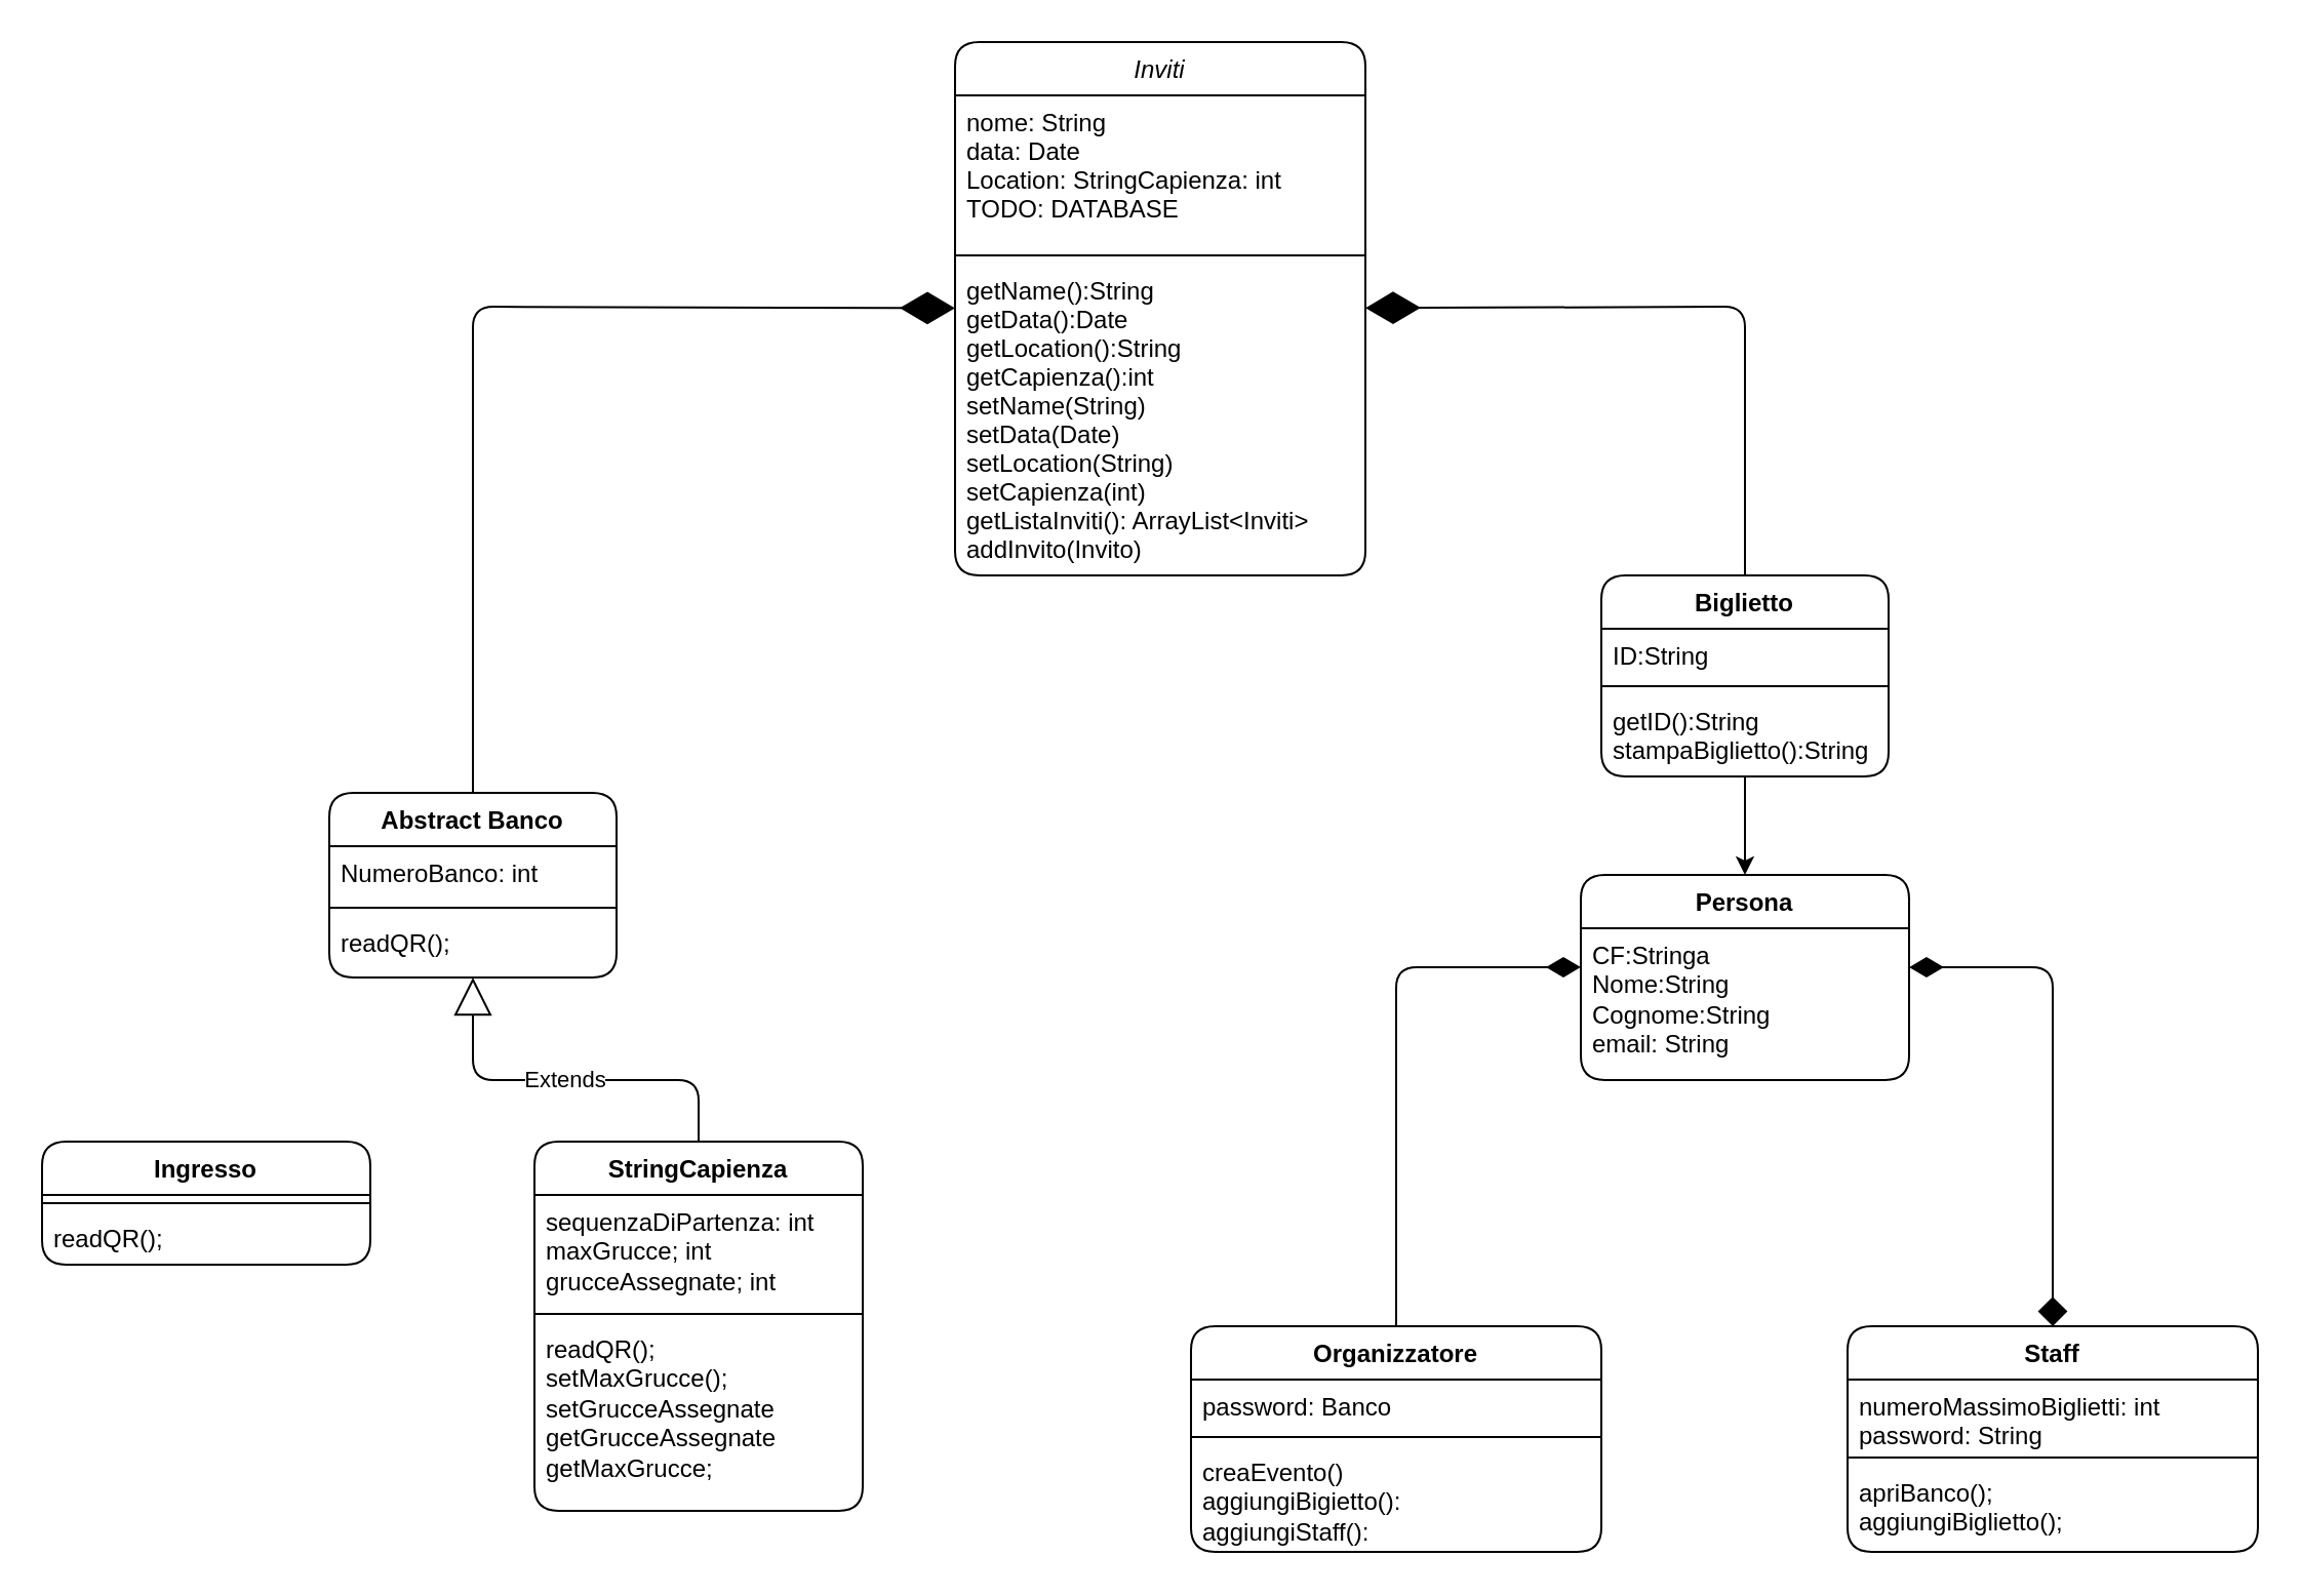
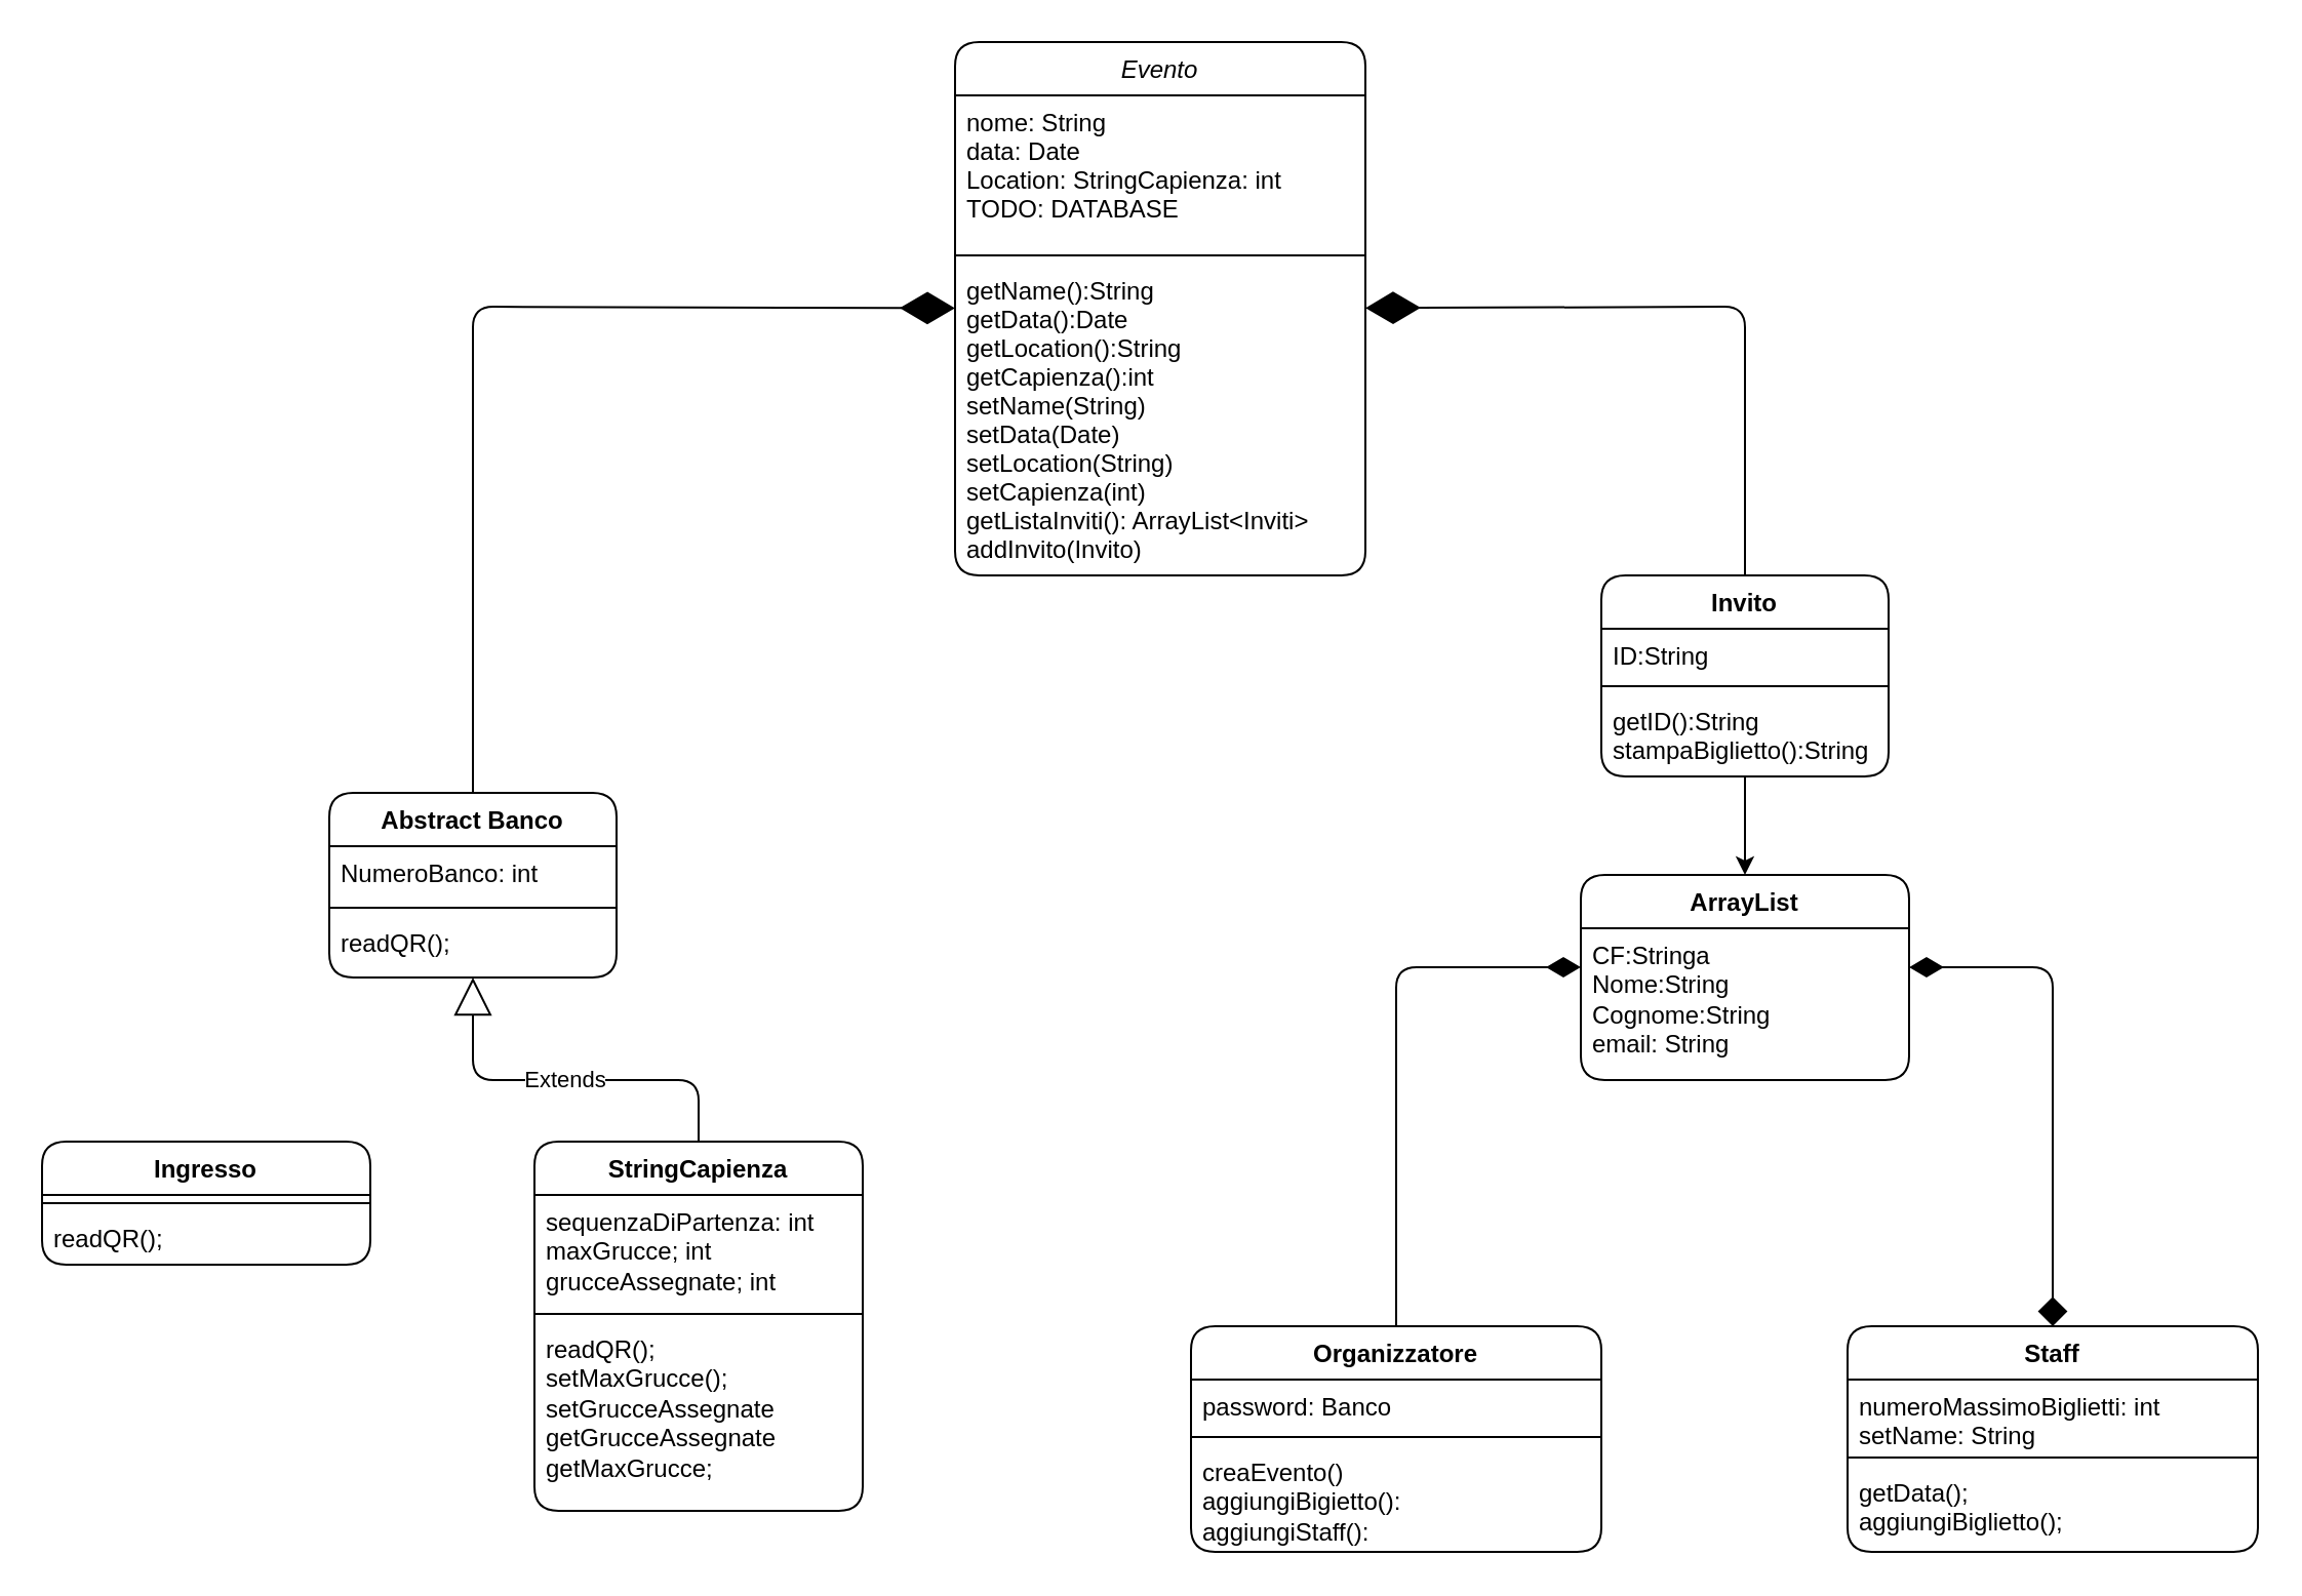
- <mxCell id="2" value="Inviti" style="swimlane;fontStyle=2;align=center;verticalAlign=top;childLayout=stackLayout;horizontal=1;startSize=26;horizontalStack=0;resizeParent=1;resizeLast=0;collapsible=1;marginBottom=0;rounded=1;shadow=0;strokeWidth=1;" parent="1" vertex="1"><mxGeometry x="465" y="20" width="200" height="260" as="geometry"><mxRectangle x="230" y="140" width="160" height="26" as="alternateBounds" /></mxGeometry></mxCell>
+ <mxCell id="2" value="Evento" style="swimlane;fontStyle=2;align=center;verticalAlign=top;childLayout=stackLayout;horizontal=1;startSize=26;horizontalStack=0;resizeParent=1;resizeLast=0;collapsible=1;marginBottom=0;rounded=1;shadow=0;strokeWidth=1;" parent="1" vertex="1"><mxGeometry x="465" y="20" width="200" height="260" as="geometry"><mxRectangle x="230" y="140" width="160" height="26" as="alternateBounds" /></mxGeometry></mxCell>
- <mxCell id="8" value="Biglietto" style="swimlane;fontStyle=1;align=center;verticalAlign=top;childLayout=stackLayout;horizontal=1;startSize=26;horizontalStack=0;resizeParent=1;resizeParentMax=0;resizeLast=0;collapsible=1;marginBottom=0;whiteSpace=wrap;html=1;rounded=1;" parent="1" vertex="1"><mxGeometry x="780" y="280" width="140" height="98" as="geometry" /></mxCell>
+ <mxCell id="8" value="Invito" style="swimlane;fontStyle=1;align=center;verticalAlign=top;childLayout=stackLayout;horizontal=1;startSize=26;horizontalStack=0;resizeParent=1;resizeParentMax=0;resizeLast=0;collapsible=1;marginBottom=0;whiteSpace=wrap;html=1;rounded=1;" parent="1" vertex="1"><mxGeometry x="780" y="280" width="140" height="98" as="geometry" /></mxCell>
- <mxCell id="6" value="Persona" style="swimlane;fontStyle=1;align=center;verticalAlign=top;childLayout=stackLayout;horizontal=1;startSize=26;horizontalStack=0;resizeParent=1;resizeParentMax=0;resizeLast=0;collapsible=1;marginBottom=0;whiteSpace=wrap;html=1;rounded=1;" parent="1" vertex="1"><mxGeometry x="770" y="426" width="160" height="100" as="geometry" /></mxCell>
+ <mxCell id="6" value="ArrayList" style="swimlane;fontStyle=1;align=center;verticalAlign=top;childLayout=stackLayout;horizontal=1;startSize=26;horizontalStack=0;resizeParent=1;resizeParentMax=0;resizeLast=0;collapsible=1;marginBottom=0;whiteSpace=wrap;html=1;rounded=1;" parent="1" vertex="1"><mxGeometry x="770" y="426" width="160" height="100" as="geometry" /></mxCell>
- <mxCell id="24" value="&lt;div&gt;numeroMassimoBiglietti: int&lt;/div&gt;&lt;div&gt;password: String&lt;/div&gt;" style="text;strokeColor=none;fillColor=none;align=left;verticalAlign=top;spacingLeft=4;spacingRight=4;overflow=hidden;rotatable=0;points=[[0,0.5],[1,0.5]];portConstraint=eastwest;whiteSpace=wrap;html=1;" vertex="1" parent="23"><mxGeometry y="26" width="200" height="34" as="geometry" /></mxCell>
+ <mxCell id="24" value="&lt;div&gt;numeroMassimoBiglietti: int&lt;/div&gt;&lt;div&gt;setName: String&lt;/div&gt;" style="text;strokeColor=none;fillColor=none;align=left;verticalAlign=top;spacingLeft=4;spacingRight=4;overflow=hidden;rotatable=0;points=[[0,0.5],[1,0.5]];portConstraint=eastwest;whiteSpace=wrap;html=1;" vertex="1" parent="23"><mxGeometry y="26" width="200" height="34" as="geometry" /></mxCell>
- <mxCell id="26" value="&lt;div&gt;apriBanco();&lt;div&gt;aggiungiBiglietto();&lt;/div&gt;&lt;/div&gt;" style="text;strokeColor=none;fillColor=none;align=left;verticalAlign=top;spacingLeft=4;spacingRight=4;overflow=hidden;rotatable=0;points=[[0,0.5],[1,0.5]];portConstraint=eastwest;whiteSpace=wrap;html=1;" vertex="1" parent="23"><mxGeometry y="68" width="200" height="42" as="geometry" /></mxCell>
+ <mxCell id="26" value="&lt;div&gt;getData();&lt;div&gt;aggiungiBiglietto();&lt;/div&gt;&lt;/div&gt;" style="text;strokeColor=none;fillColor=none;align=left;verticalAlign=top;spacingLeft=4;spacingRight=4;overflow=hidden;rotatable=0;points=[[0,0.5],[1,0.5]];portConstraint=eastwest;whiteSpace=wrap;html=1;" vertex="1" parent="23"><mxGeometry y="68" width="200" height="42" as="geometry" /></mxCell>
